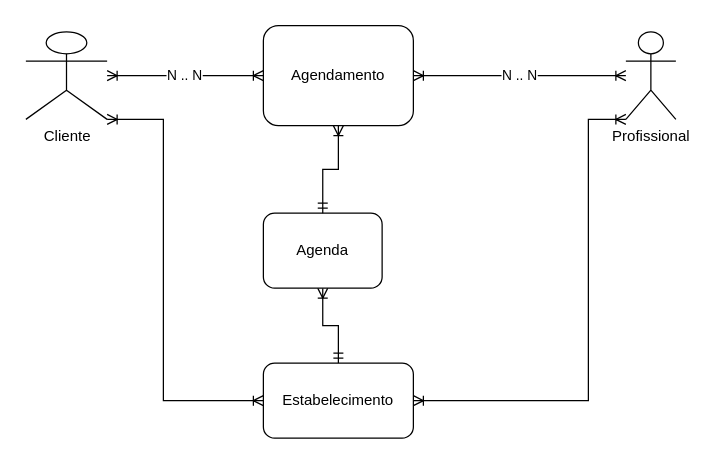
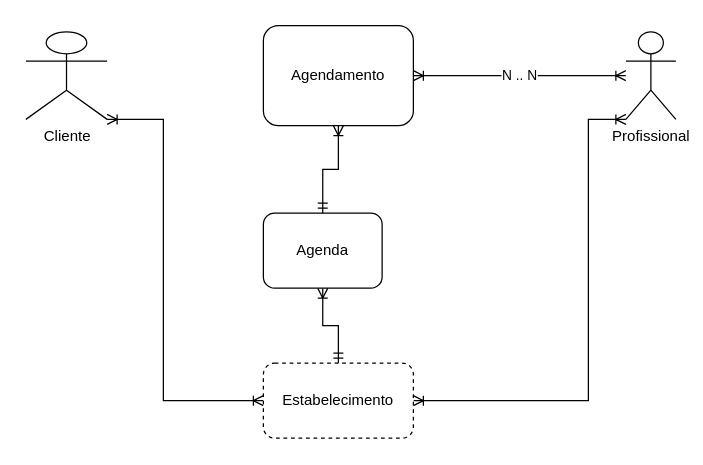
- <mxCell id="8" value="N .. N" style="edgeStyle=orthogonalEdgeStyle;rounded=0;orthogonalLoop=1;jettySize=auto;html=1;startArrow=ERoneToMany;startFill=0;endArrow=ERoneToMany;endFill=0;" parent="1" source="11" target="3" edge="1"><mxGeometry relative="1" as="geometry" /></mxCell>
- <mxCell id="12" value="Estabelecimento" style="rounded=1;whiteSpace=wrap;html=1;" parent="1" vertex="1"><mxGeometry x="210" y="290" width="120" height="60" as="geometry" /></mxCell>
+ <mxCell id="12" value="Estabelecimento" style="rounded=1;whiteSpace=wrap;html=1;dashed=1;" parent="1" vertex="1"><mxGeometry x="210" y="290" width="120" height="60" as="geometry" /></mxCell>
